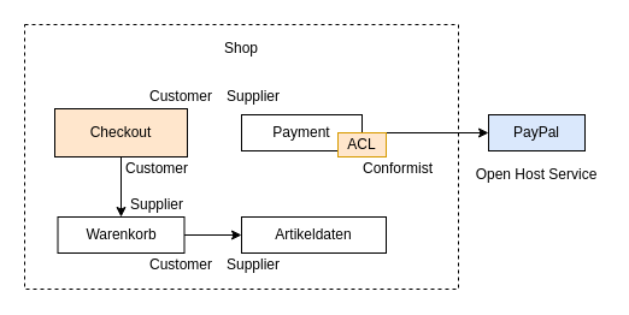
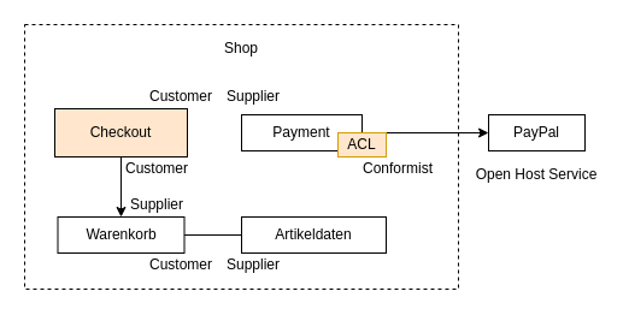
- <mxCell id="10" value="PayPal" style="rounded=0;whiteSpace=wrap;html=1;fillColor=#dae8fc;" parent="1" vertex="1"><mxGeometry x="405" y="95" width="80" height="30" as="geometry" /></mxCell>
+ <mxCell id="10" value="PayPal" style="rounded=0;whiteSpace=wrap;html=1;" parent="1" vertex="1"><mxGeometry x="405" y="95" width="80" height="30" as="geometry" /></mxCell>
- <mxCell id="7" style="edgeStyle=orthogonalEdgeStyle;rounded=0;orthogonalLoop=1;jettySize=auto;html=1;entryX=0;entryY=0.5;entryDx=0;entryDy=0;" parent="1" source="8" target="14" edge="1"><mxGeometry relative="1" as="geometry" /></mxCell>
+ <mxCell id="7" style="edgeStyle=orthogonalEdgeStyle;rounded=0;orthogonalLoop=1;jettySize=auto;html=1;entryX=0;entryY=0.5;entryDx=0;entryDy=0;endArrow=none;" parent="1" source="8" target="14" edge="1"><mxGeometry relative="1" as="geometry" /></mxCell>
